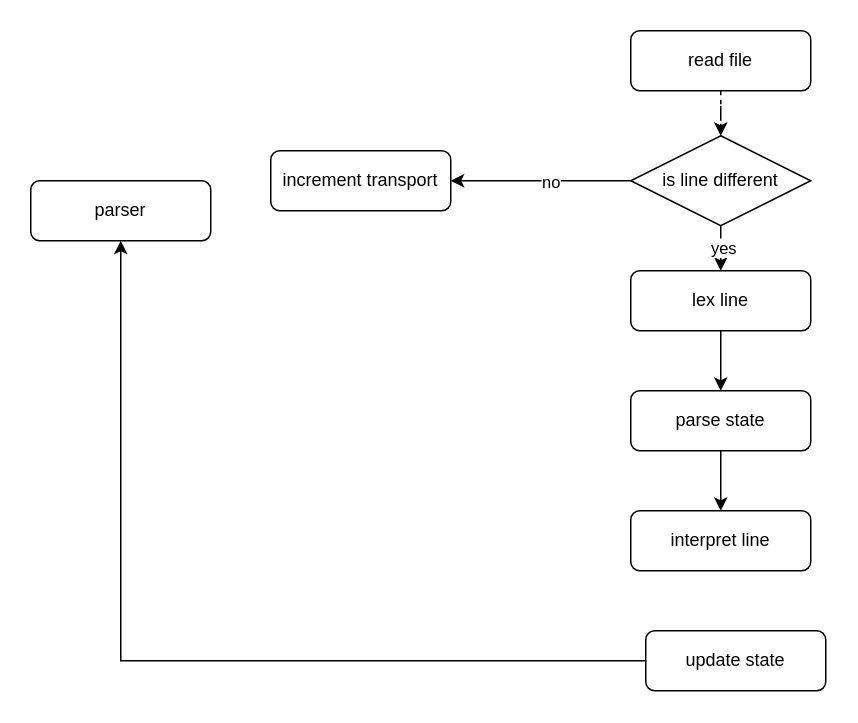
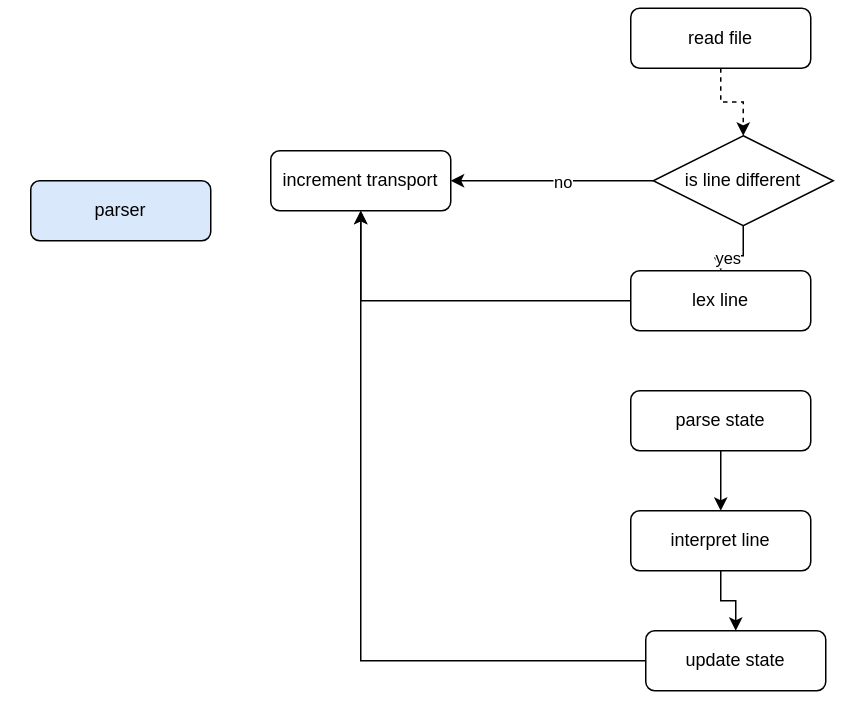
- <mxCell id="9" value="read file" style="rounded=1;whiteSpace=wrap;html=1;" vertex="1" parent="1"><mxGeometry x="420" y="20" width="120" height="40" as="geometry" /></mxCell>
+ <mxCell id="9" value="read file" style="rounded=1;whiteSpace=wrap;html=1;" vertex="1" parent="1"><mxGeometry x="420" y="5" width="120" height="40" as="geometry" /></mxCell>
- <mxCell id="14" value="is line different" style="rhombus;whiteSpace=wrap;html=1;" vertex="1" parent="1"><mxGeometry x="420" y="90" width="120" height="60" as="geometry" /></mxCell>
+ <mxCell id="14" value="is line different" style="rhombus;whiteSpace=wrap;html=1;" vertex="1" parent="1"><mxGeometry x="435" y="90" width="120" height="60" as="geometry" /></mxCell>
- <mxCell id="4" value="parser" style="rounded=1;whiteSpace=wrap;html=1;" vertex="1" parent="1"><mxGeometry x="20" y="120" width="120" height="40" as="geometry" /></mxCell>
+ <mxCell id="4" value="parser" style="rounded=1;whiteSpace=wrap;html=1;fillColor=#dae8fc;" vertex="1" parent="1"><mxGeometry x="20" y="120" width="120" height="40" as="geometry" /></mxCell>
- <mxCell id="2" style="edgeStyle=orthogonalEdgeStyle;rounded=0;orthogonalLoop=1;jettySize=auto;html=1;entryX=0.5;entryY=0;entryDx=0;entryDy=0;" edge="1" parent="1" source="3" target="16"><mxGeometry relative="1" as="geometry" /></mxCell>
+ <mxCell id="2" style="edgeStyle=orthogonalEdgeStyle;rounded=0;orthogonalLoop=1;jettySize=auto;html=1;" edge="1" parent="1" source="3" target="7"><mxGeometry relative="1" as="geometry" /></mxCell>
- <mxCell id="5" style="edgeStyle=orthogonalEdgeStyle;rounded=0;orthogonalLoop=1;jettySize=auto;html=1;" edge="1" parent="1" source="6" target="4"><mxGeometry relative="1" as="geometry" /></mxCell>
+ <mxCell id="5" style="edgeStyle=orthogonalEdgeStyle;rounded=0;orthogonalLoop=1;jettySize=auto;html=1;entryX=0.5;entryY=1;entryDx=0;entryDy=0;" edge="1" parent="1" source="6" target="7"><mxGeometry relative="1" as="geometry" /></mxCell>
+ <mxCell id="17" style="edgeStyle=orthogonalEdgeStyle;rounded=0;orthogonalLoop=1;jettySize=auto;html=1;entryX=0.5;entryY=0;entryDx=0;entryDy=0;" edge="1" parent="1" source="18" target="6"><mxGeometry relative="1" as="geometry" /></mxCell>
